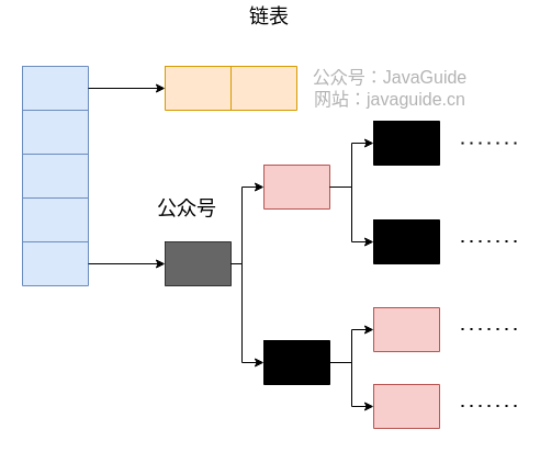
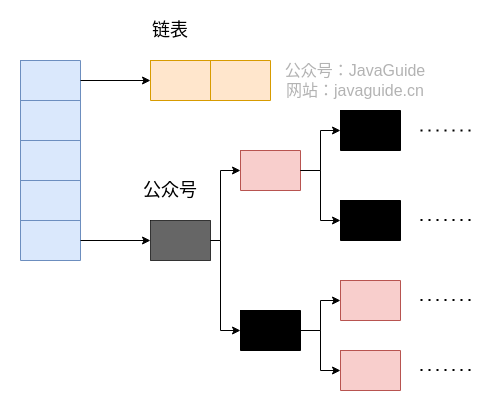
- <mxCell id="22" value="&lt;font style=&quot;font-size: 18px&quot;&gt;链表&lt;/font&gt;" style="text;html=1;strokeColor=none;fillColor=none;align=center;verticalAlign=middle;whiteSpace=wrap;rounded=0;sketch=0;" parent="1" vertex="1"><mxGeometry x="225" y="5" width="40" height="20" as="geometry" /></mxCell>
+ <mxCell id="22" value="&lt;font style=&quot;font-size: 18px&quot;&gt;链表&lt;/font&gt;" style="text;html=1;strokeColor=none;fillColor=none;align=center;verticalAlign=middle;whiteSpace=wrap;rounded=0;sketch=0;" parent="1" vertex="1"><mxGeometry x="150" y="20" width="40" height="20" as="geometry" /></mxCell>
